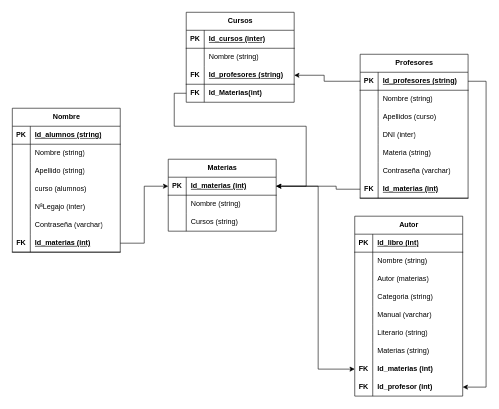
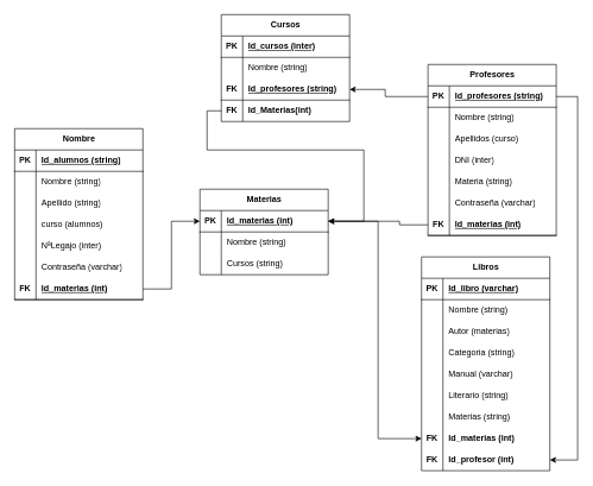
- <mxCell id="46" value="Autor" style="shape=table;startSize=30;container=1;collapsible=1;childLayout=tableLayout;fixedRows=1;rowLines=0;fontStyle=1;align=center;resizeLast=1;html=1;" parent="1" vertex="1"><mxGeometry x="591" y="360" width="180" height="300" as="geometry" /></mxCell>
+ <mxCell id="46" value="Libros" style="shape=table;startSize=30;container=1;collapsible=1;childLayout=tableLayout;fixedRows=1;rowLines=0;fontStyle=1;align=center;resizeLast=1;html=1;" parent="1" vertex="1"><mxGeometry x="591" y="360" width="180" height="300" as="geometry" /></mxCell>
- <mxCell id="49" value="Id_libro (int)" style="shape=partialRectangle;connectable=0;fillColor=none;top=0;left=0;bottom=0;right=0;align=left;spacingLeft=6;fontStyle=5;overflow=hidden;whiteSpace=wrap;html=1;" parent="47" vertex="1"><mxGeometry x="30" width="150" height="30" as="geometry"><mxRectangle width="150" height="30" as="alternateBounds" /></mxGeometry></mxCell>
+ <mxCell id="49" value="Id_libro (varchar)" style="shape=partialRectangle;connectable=0;fillColor=none;top=0;left=0;bottom=0;right=0;align=left;spacingLeft=6;fontStyle=5;overflow=hidden;whiteSpace=wrap;html=1;" parent="47" vertex="1"><mxGeometry x="30" width="150" height="30" as="geometry"><mxRectangle width="150" height="30" as="alternateBounds" /></mxGeometry></mxCell>
